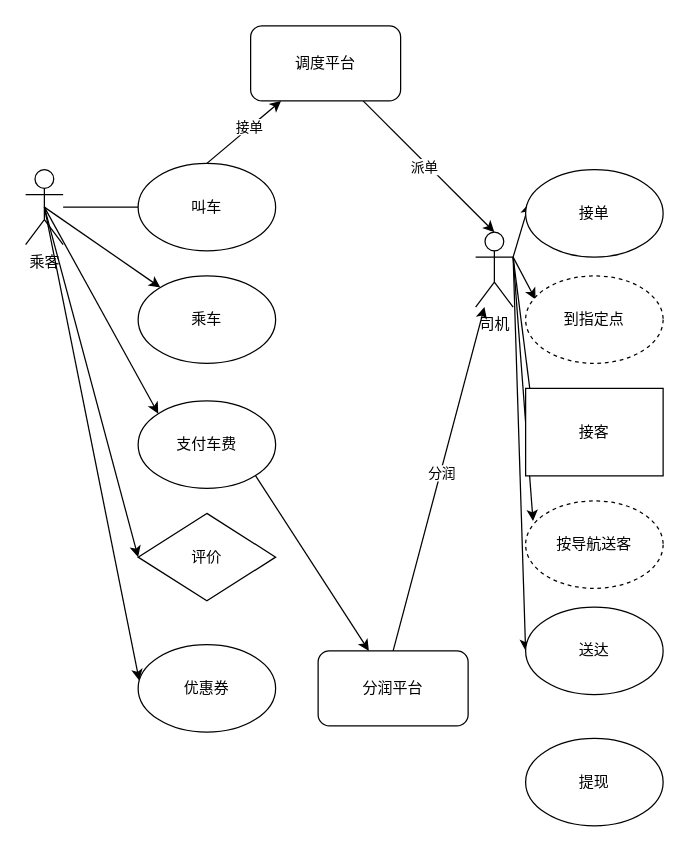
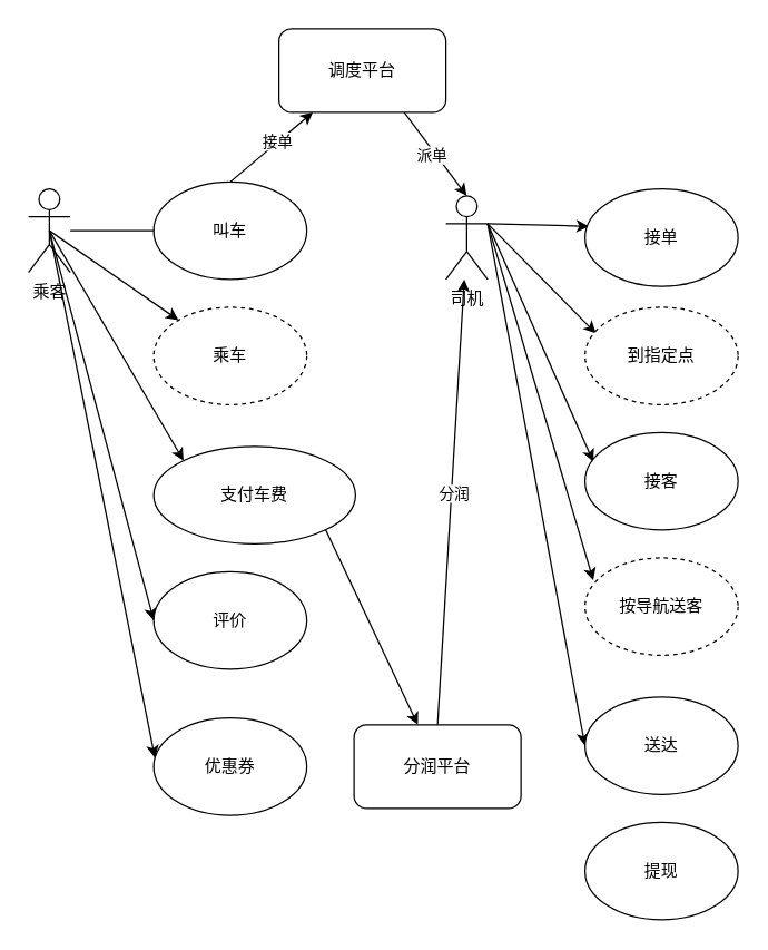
- <mxCell id="20" value="司机" style="shape=umlActor;verticalLabelPosition=bottom;verticalAlign=top;html=1;outlineConnect=0;" vertex="1" parent="1"><mxGeometry x="380" y="185" width="30" height="60" as="geometry" /></mxCell>
+ <mxCell id="20" value="司机" style="shape=umlActor;verticalLabelPosition=bottom;verticalAlign=top;html=1;outlineConnect=0;" vertex="1" parent="1"><mxGeometry x="320" y="140" width="30" height="60" as="geometry" /></mxCell>
- <mxCell id="11" value="乘车" style="ellipse;whiteSpace=wrap;html=1;dashed=0;" vertex="1" parent="1"><mxGeometry x="110" y="220" width="110" height="70" as="geometry" /></mxCell>
+ <mxCell id="11" value="乘车" style="ellipse;whiteSpace=wrap;html=1;dashed=1;" vertex="1" parent="1"><mxGeometry x="110" y="220" width="110" height="70" as="geometry" /></mxCell>
- <mxCell id="23" value="接客" style="whiteSpace=wrap;html=1;rounded=0;" vertex="1" parent="1"><mxGeometry x="420" y="310" width="110" height="70" as="geometry" /></mxCell>
+ <mxCell id="23" value="接客" style="ellipse;whiteSpace=wrap;html=1;" vertex="1" parent="1"><mxGeometry x="420" y="310" width="110" height="70" as="geometry" /></mxCell>
- <mxCell id="13" value="支付车费" style="ellipse;whiteSpace=wrap;html=1;" vertex="1" parent="1"><mxGeometry x="110" y="320" width="110" height="70" as="geometry" /></mxCell>
+ <mxCell id="13" value="支付车费" style="ellipse;whiteSpace=wrap;html=1;" vertex="1" parent="1"><mxGeometry x="110" y="320" width="145" height="70" as="geometry" /></mxCell>
- <mxCell id="14" value="评价" style="rhombus;whiteSpace=wrap;html=1;" vertex="1" parent="1"><mxGeometry x="110" y="410" width="110" height="70" as="geometry" /></mxCell>
+ <mxCell id="14" value="评价" style="ellipse;whiteSpace=wrap;html=1;" vertex="1" parent="1"><mxGeometry x="110" y="410" width="110" height="70" as="geometry" /></mxCell>
- <mxCell id="25" value="送达" style="ellipse;whiteSpace=wrap;html=1;" vertex="1" parent="1"><mxGeometry x="420" y="485" width="110" height="70" as="geometry" /></mxCell>
+ <mxCell id="25" value="送达" style="ellipse;whiteSpace=wrap;html=1;" vertex="1" parent="1"><mxGeometry x="420" y="500" width="110" height="70" as="geometry" /></mxCell>
